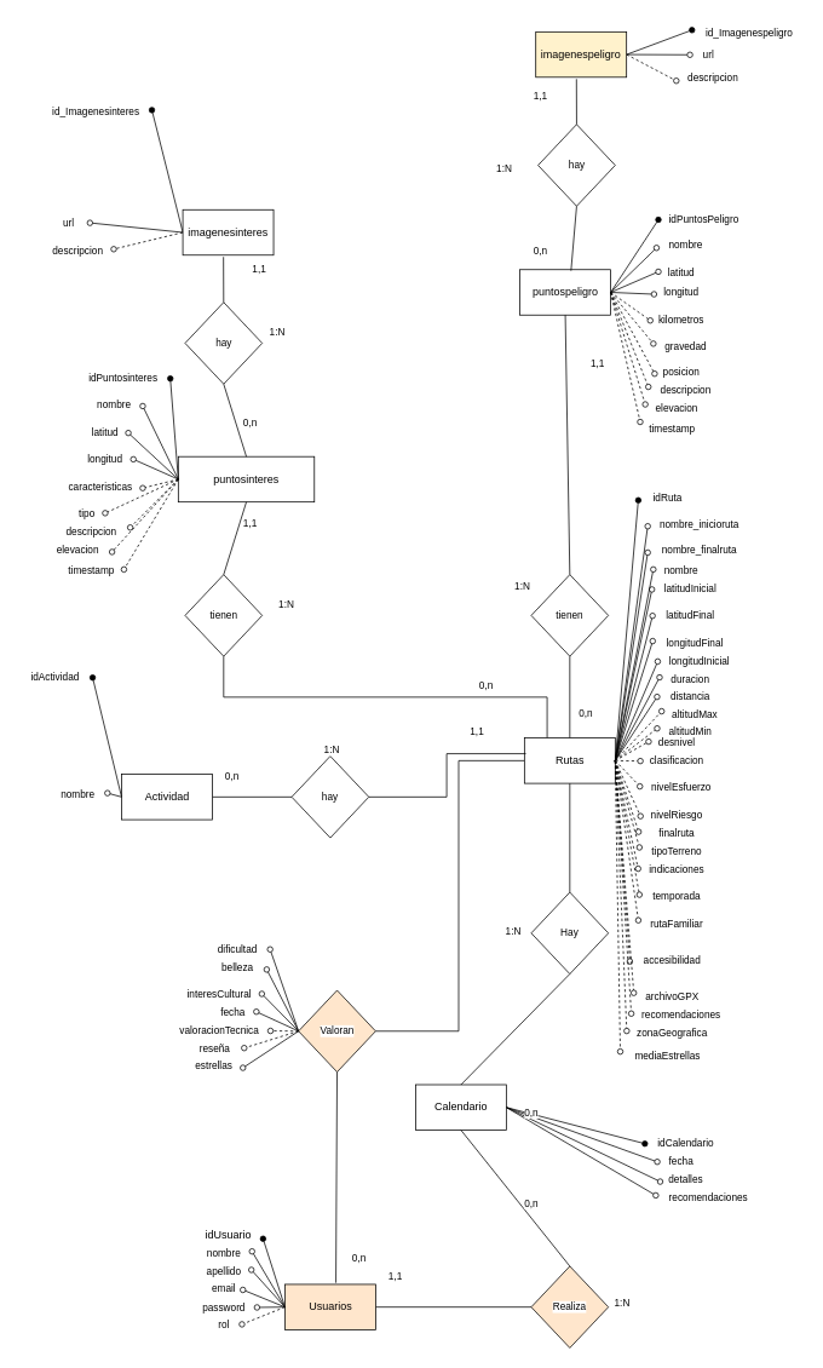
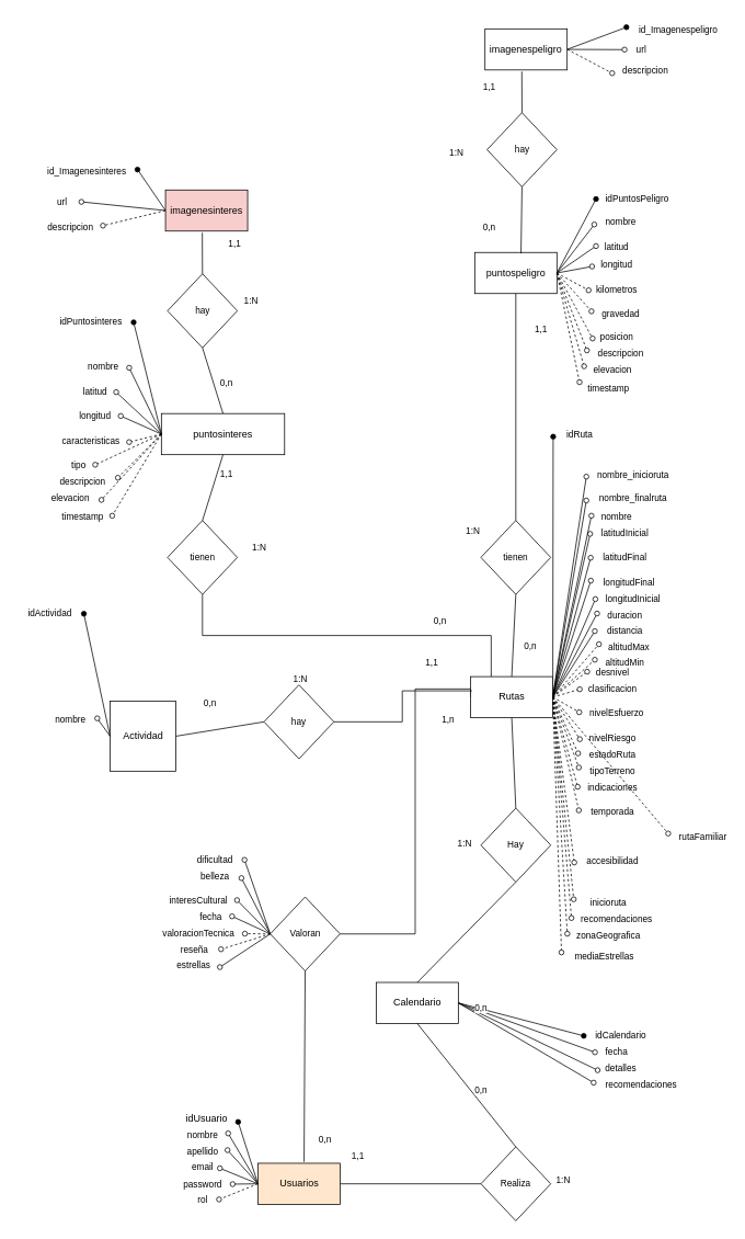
- <mxCell id="162" value="imagenespeligro" style="rounded=0;whiteSpace=wrap;html=1;fillColor=#fff2cc;" vertex="1" parent="1"><mxGeometry x="590" y="34" width="100" height="50" as="geometry" /></mxCell>
+ <mxCell id="162" value="imagenespeligro" style="rounded=0;whiteSpace=wrap;html=1;" vertex="1" parent="1"><mxGeometry x="590" y="34" width="100" height="50" as="geometry" /></mxCell>
- <mxCell id="166" value="id_Imagenesinteres" style="text;html=1;align=center;verticalAlign=middle;resizable=0;points=[];autosize=1;strokeColor=none;fillColor=none;fontFamily=Helvetica;fontSize=11;fontColor=default;labelBackgroundColor=default;" vertex="1" parent="1"><mxGeometry x="45" y="107" width="120" height="30" as="geometry" /></mxCell>
+ <mxCell id="166" value="id_Imagenesinteres" style="text;html=1;align=center;verticalAlign=middle;resizable=0;points=[];autosize=1;strokeColor=none;fillColor=none;fontFamily=Helvetica;fontSize=11;fontColor=default;labelBackgroundColor=default;" vertex="1" parent="1"><mxGeometry x="45" y="192" width="120" height="30" as="geometry" /></mxCell>
- <mxCell id="155" value="imagenesinteres" style="rounded=0;whiteSpace=wrap;html=1;" vertex="1" parent="1"><mxGeometry x="201" y="230" width="100" height="50" as="geometry" /></mxCell>
+ <mxCell id="155" value="imagenesinteres" style="rounded=0;whiteSpace=wrap;html=1;fillColor=#f8cecc;" vertex="1" parent="1"><mxGeometry x="201" y="230" width="100" height="50" as="geometry" /></mxCell>
- <mxCell id="108" value="puntospeligro" style="rounded=0;whiteSpace=wrap;html=1;" vertex="1" parent="1"><mxGeometry x="572.5" y="296" width="100" height="50" as="geometry" /></mxCell>
+ <mxCell id="108" value="puntospeligro" style="rounded=0;whiteSpace=wrap;html=1;" vertex="1" parent="1"><mxGeometry x="577.5" y="306" width="100" height="50" as="geometry" /></mxCell>
- <mxCell id="117" value="idPuntosinteres" style="text;html=1;align=center;verticalAlign=middle;resizable=0;points=[];autosize=1;strokeColor=none;fillColor=none;fontFamily=Helvetica;fontSize=11;fontColor=default;labelBackgroundColor=default;" vertex="1" parent="1"><mxGeometry x="85" y="400" width="100" height="30" as="geometry" /></mxCell>
+ <mxCell id="117" value="idPuntosinteres" style="text;html=1;align=center;verticalAlign=middle;resizable=0;points=[];autosize=1;strokeColor=none;fillColor=none;fontFamily=Helvetica;fontSize=11;fontColor=default;labelBackgroundColor=default;" vertex="1" parent="1"><mxGeometry x="60" y="375" width="100" height="30" as="geometry" /></mxCell>
- <mxCell id="36" value="idRuta" style="text;html=1;align=center;verticalAlign=middle;resizable=0;points=[];autosize=1;strokeColor=none;fillColor=none;fontFamily=Helvetica;fontSize=11;fontColor=default;labelBackgroundColor=default;" vertex="1" parent="1"><mxGeometry x="705" y="532" width="60" height="30" as="geometry" /></mxCell>
+ <mxCell id="36" value="idRuta" style="text;html=1;align=center;verticalAlign=middle;resizable=0;points=[];autosize=1;strokeColor=none;fillColor=none;fontFamily=Helvetica;fontSize=11;fontColor=default;labelBackgroundColor=default;" vertex="1" parent="1"><mxGeometry x="675" y="512" width="60" height="30" as="geometry" /></mxCell>
- <mxCell id="8" value="Rutas" style="rounded=0;whiteSpace=wrap;html=1;" vertex="1" parent="1"><mxGeometry x="577.5" y="812" width="100" height="50" as="geometry" /></mxCell>
+ <mxCell id="8" value="Rutas" style="rounded=0;whiteSpace=wrap;html=1;" vertex="1" parent="1"><mxGeometry x="572.5" y="822" width="100" height="50" as="geometry" /></mxCell>
+ <mxCell id="175" value="1,n" style="text;html=1;align=center;verticalAlign=middle;resizable=0;points=[];autosize=1;strokeColor=none;fillColor=none;fontFamily=Helvetica;fontSize=11;fontColor=default;labelBackgroundColor=default;" vertex="1" parent="1"><mxGeometry x="525" y="860" width="40" height="30" as="geometry" /></mxCell>
- <mxCell id="97" value="Actividad" style="rounded=0;whiteSpace=wrap;html=1;" vertex="1" parent="1"><mxGeometry x="133.5" y="852" width="100" height="50" as="geometry" /></mxCell>
+ <mxCell id="97" value="Actividad" style="rounded=0;whiteSpace=wrap;html=1;" vertex="1" parent="1"><mxGeometry x="133.5" y="852" width="80" height="85" as="geometry" /></mxCell>
- <mxCell id="60" value="finalruta" style="text;html=1;align=center;verticalAlign=middle;resizable=0;points=[];autosize=1;strokeColor=none;fillColor=none;fontFamily=Helvetica;fontSize=11;fontColor=default;labelBackgroundColor=default;" vertex="1" parent="1"><mxGeometry x="705" y="902" width="80" height="30" as="geometry" /></mxCell>
+ <mxCell id="60" value="estadoRuta" style="text;html=1;align=center;verticalAlign=middle;resizable=0;points=[];autosize=1;strokeColor=none;fillColor=none;fontFamily=Helvetica;fontSize=11;fontColor=default;labelBackgroundColor=default;" vertex="1" parent="1"><mxGeometry x="705" y="902" width="80" height="30" as="geometry" /></mxCell>
- <mxCell id="70" value="rutaFamiliar" style="text;html=1;align=center;verticalAlign=middle;resizable=0;points=[];autosize=1;strokeColor=none;fillColor=none;fontFamily=Helvetica;fontSize=11;fontColor=default;labelBackgroundColor=default;" vertex="1" parent="1"><mxGeometry x="705" y="1002" width="80" height="30" as="geometry" /></mxCell>
+ <mxCell id="70" value="rutaFamiliar" style="text;html=1;align=center;verticalAlign=middle;resizable=0;points=[];autosize=1;strokeColor=none;fillColor=none;fontFamily=Helvetica;fontSize=11;fontColor=default;labelBackgroundColor=default;" vertex="1" parent="1"><mxGeometry x="815" y="1002" width="80" height="30" as="geometry" /></mxCell>
- <mxCell id="68" value="accesibilidad" style="text;html=1;align=center;verticalAlign=middle;resizable=0;points=[];autosize=1;strokeColor=none;fillColor=none;fontFamily=Helvetica;fontSize=11;fontColor=default;labelBackgroundColor=default;" vertex="1" parent="1"><mxGeometry x="695" y="1042" width="90" height="30" as="geometry" /></mxCell>
+ <mxCell id="68" value="accesibilidad" style="text;html=1;align=center;verticalAlign=middle;resizable=0;points=[];autosize=1;strokeColor=none;fillColor=none;fontFamily=Helvetica;fontSize=11;fontColor=default;labelBackgroundColor=default;" vertex="1" parent="1"><mxGeometry x="700" y="1032" width="90" height="30" as="geometry" /></mxCell>
- <mxCell id="72" value="archivoGPX" style="text;html=1;align=center;verticalAlign=middle;resizable=0;points=[];autosize=1;strokeColor=none;fillColor=none;fontFamily=Helvetica;fontSize=11;fontColor=default;labelBackgroundColor=default;" vertex="1" parent="1"><mxGeometry x="700" y="1082" width="80" height="30" as="geometry" /></mxCell>
+ <mxCell id="72" value="inicioruta" style="text;html=1;align=center;verticalAlign=middle;resizable=0;points=[];autosize=1;strokeColor=none;fillColor=none;fontFamily=Helvetica;fontSize=11;fontColor=default;labelBackgroundColor=default;" vertex="1" parent="1"><mxGeometry x="700" y="1082" width="80" height="30" as="geometry" /></mxCell>
- <mxCell id="81" value="Valoran" style="rhombus;whiteSpace=wrap;html=1;fontFamily=Helvetica;fontSize=11;fontColor=default;labelBackgroundColor=default;rotation=0;fillColor=#ffe6cc;" vertex="1" parent="1"><mxGeometry x="328.5" y="1090" width="85" height="90" as="geometry" /></mxCell>
+ <mxCell id="81" value="Valoran" style="rhombus;whiteSpace=wrap;html=1;fontFamily=Helvetica;fontSize=11;fontColor=default;labelBackgroundColor=default;rotation=0;" vertex="1" parent="1"><mxGeometry x="328.5" y="1090" width="85" height="90" as="geometry" /></mxCell>
- <mxCell id="32" value="Realiza" style="rhombus;whiteSpace=wrap;html=1;fontFamily=Helvetica;fontSize=11;fontColor=default;labelBackgroundColor=default;rotation=0;fillColor=#ffe6cc;" vertex="1" parent="1"><mxGeometry x="585" y="1394" width="85" height="90" as="geometry" /></mxCell>
+ <mxCell id="32" value="Realiza" style="rhombus;whiteSpace=wrap;html=1;fontFamily=Helvetica;fontSize=11;fontColor=default;labelBackgroundColor=default;rotation=0;" vertex="1" parent="1"><mxGeometry x="585" y="1394" width="85" height="90" as="geometry" /></mxCell>
